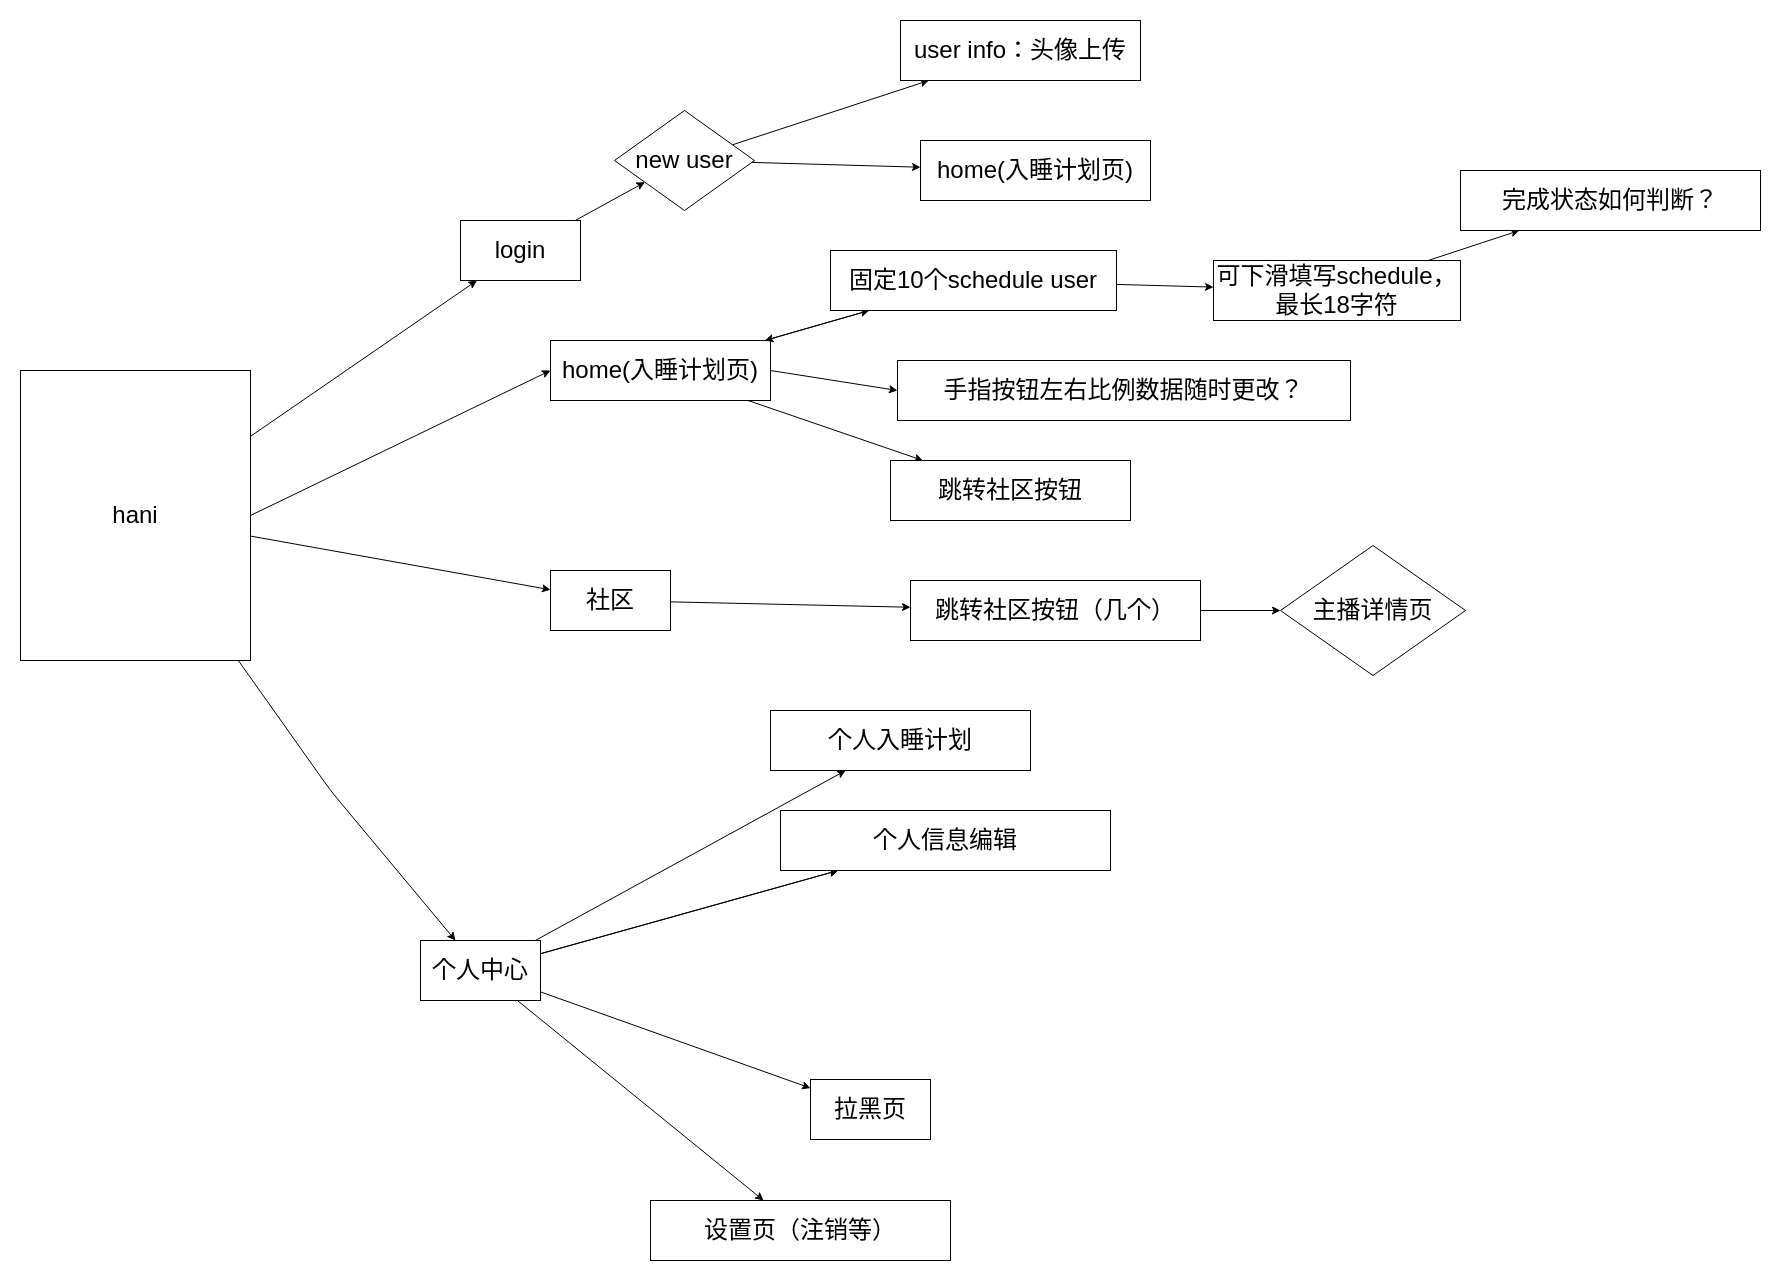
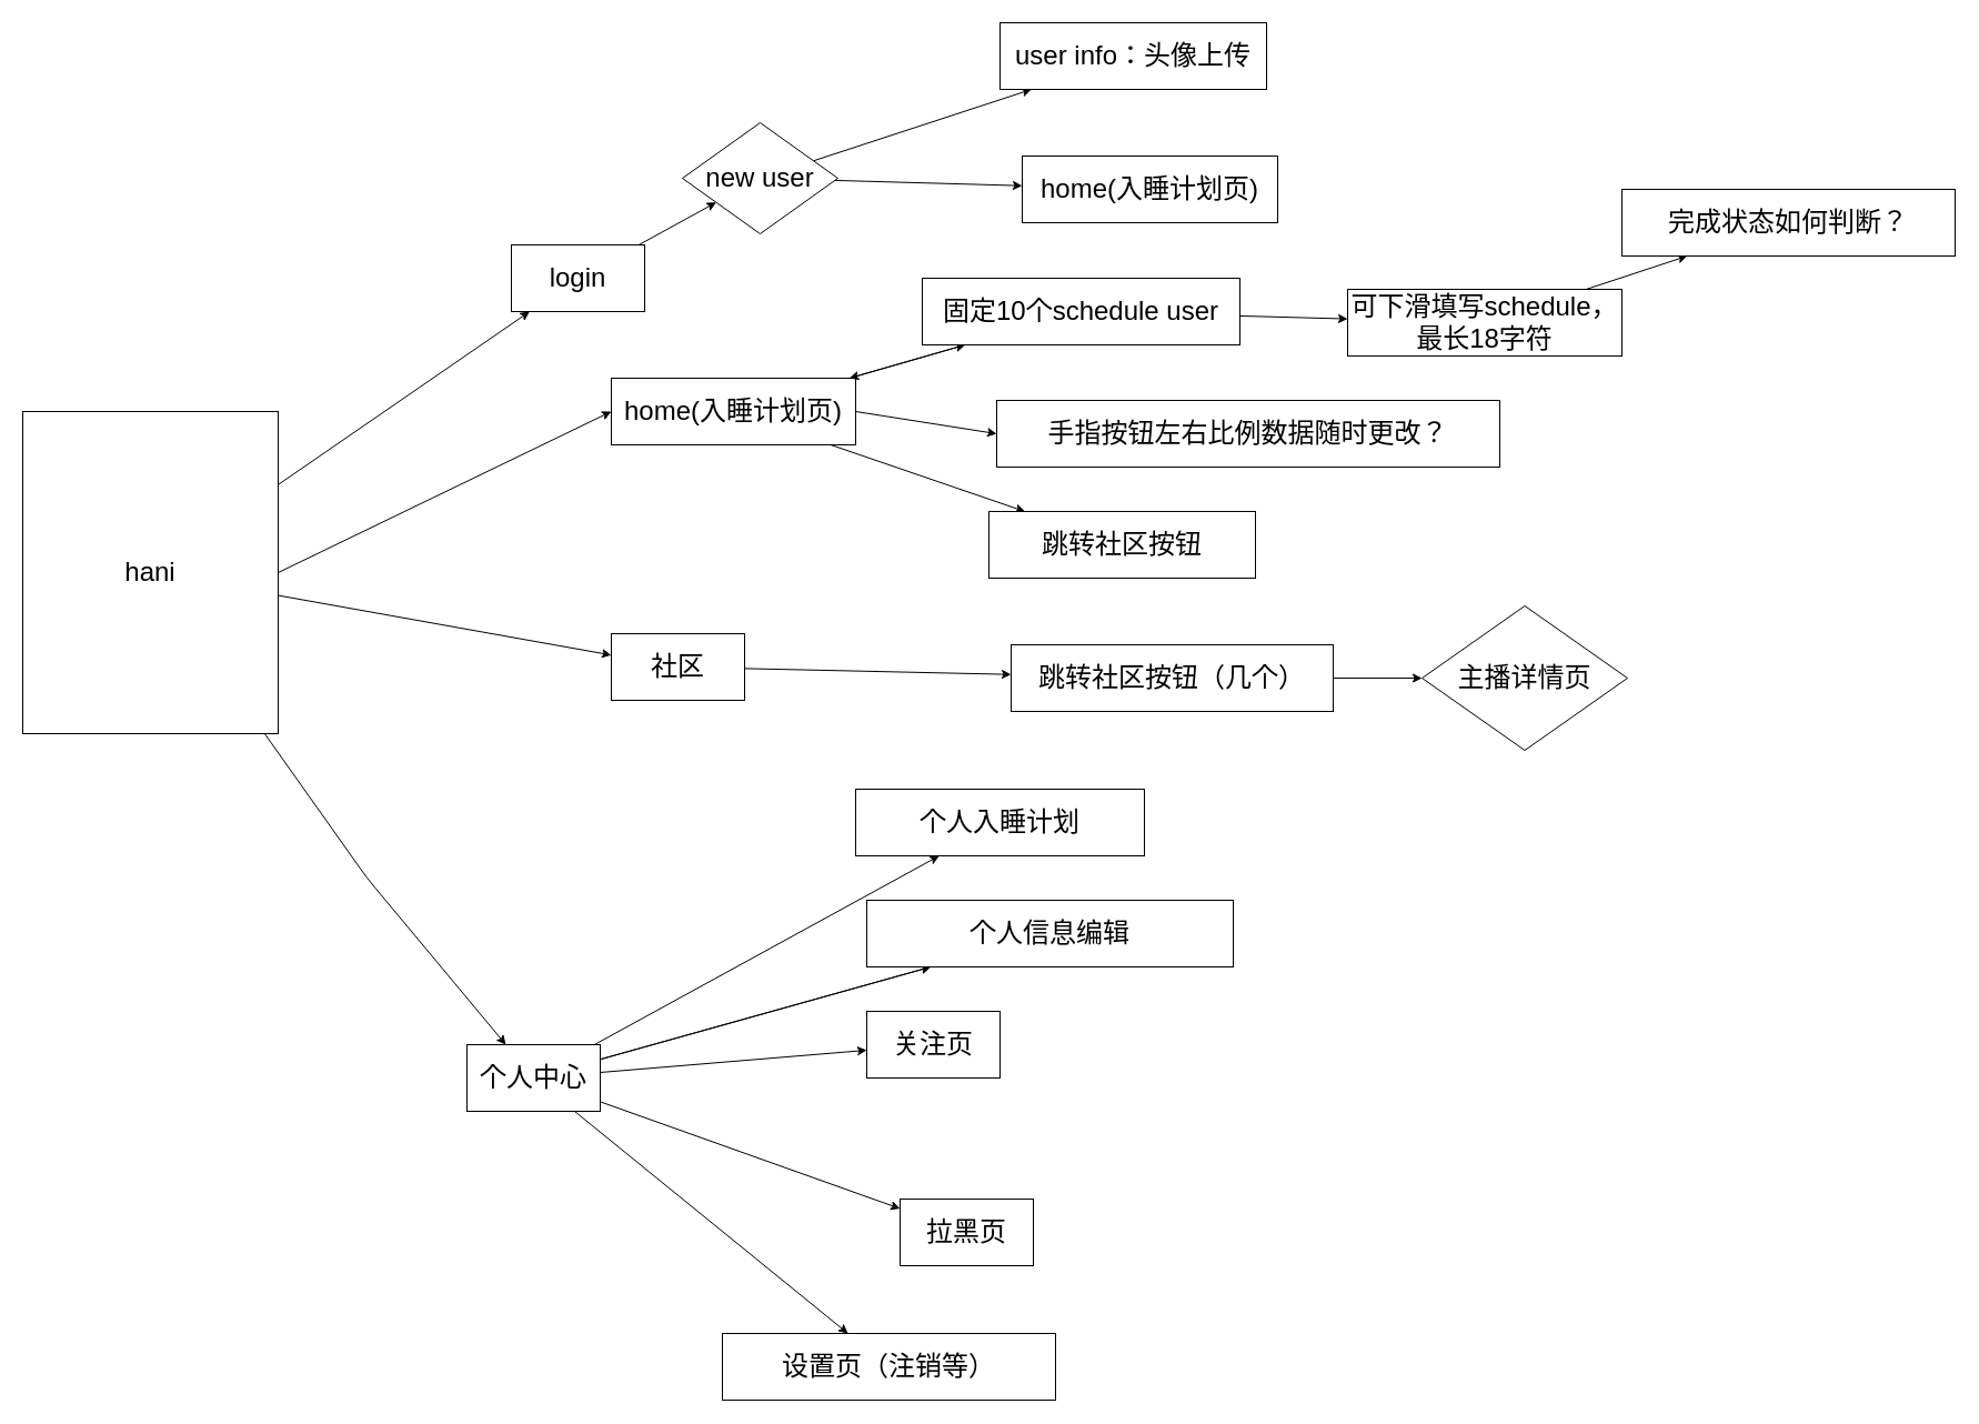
+ <mxCell id="40" value="关注页" style="whiteSpace=wrap;html=1;fontSize=24;rounded=0;" vertex="1" parent="1"><mxGeometry x="780" y="910" width="120" height="60" as="geometry" /></mxCell>
+ <mxCell id="34" value="" style="edgeStyle=none;html=1;fontSize=24;" edge="1" parent="1" source="37" target="40"><mxGeometry relative="1" as="geometry" /></mxCell>
